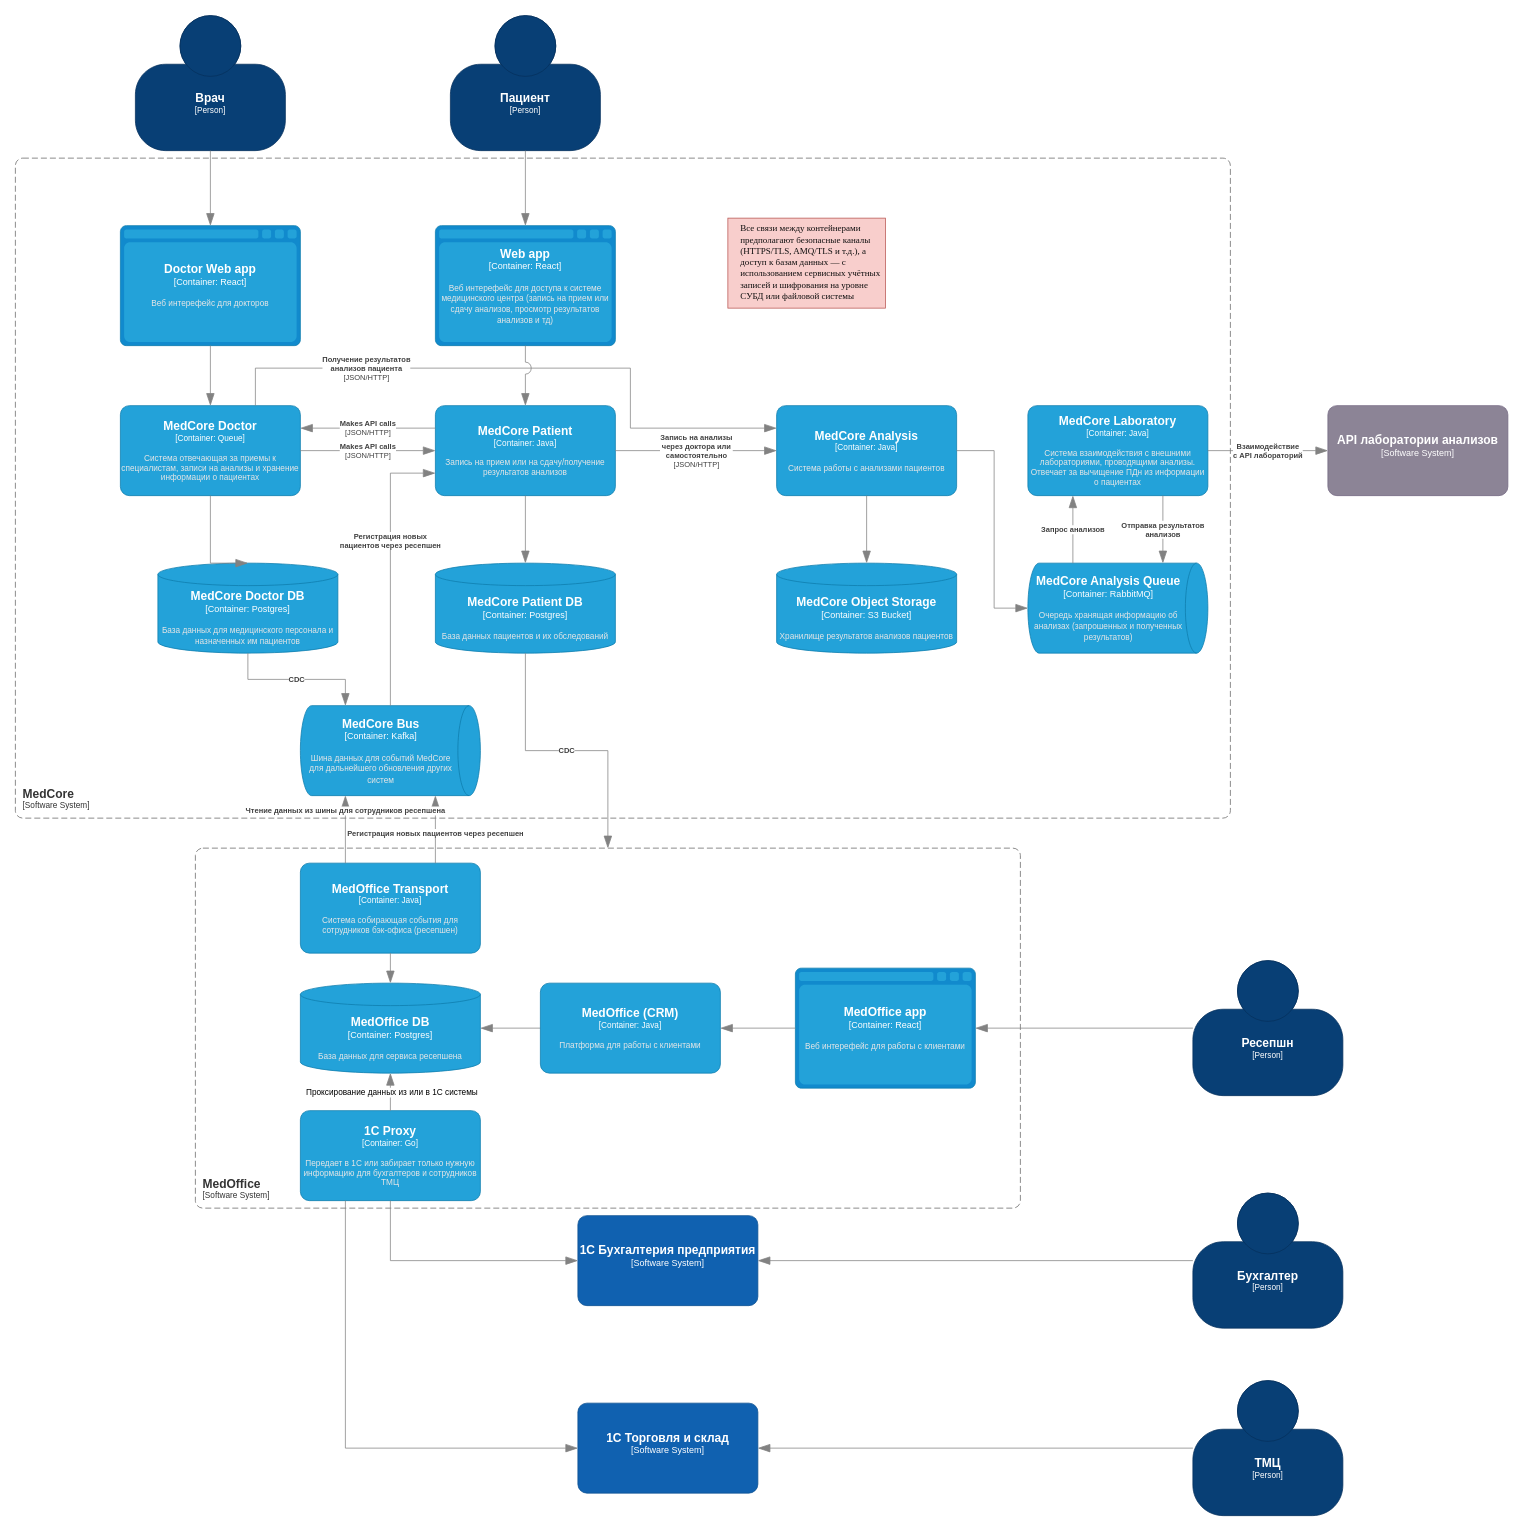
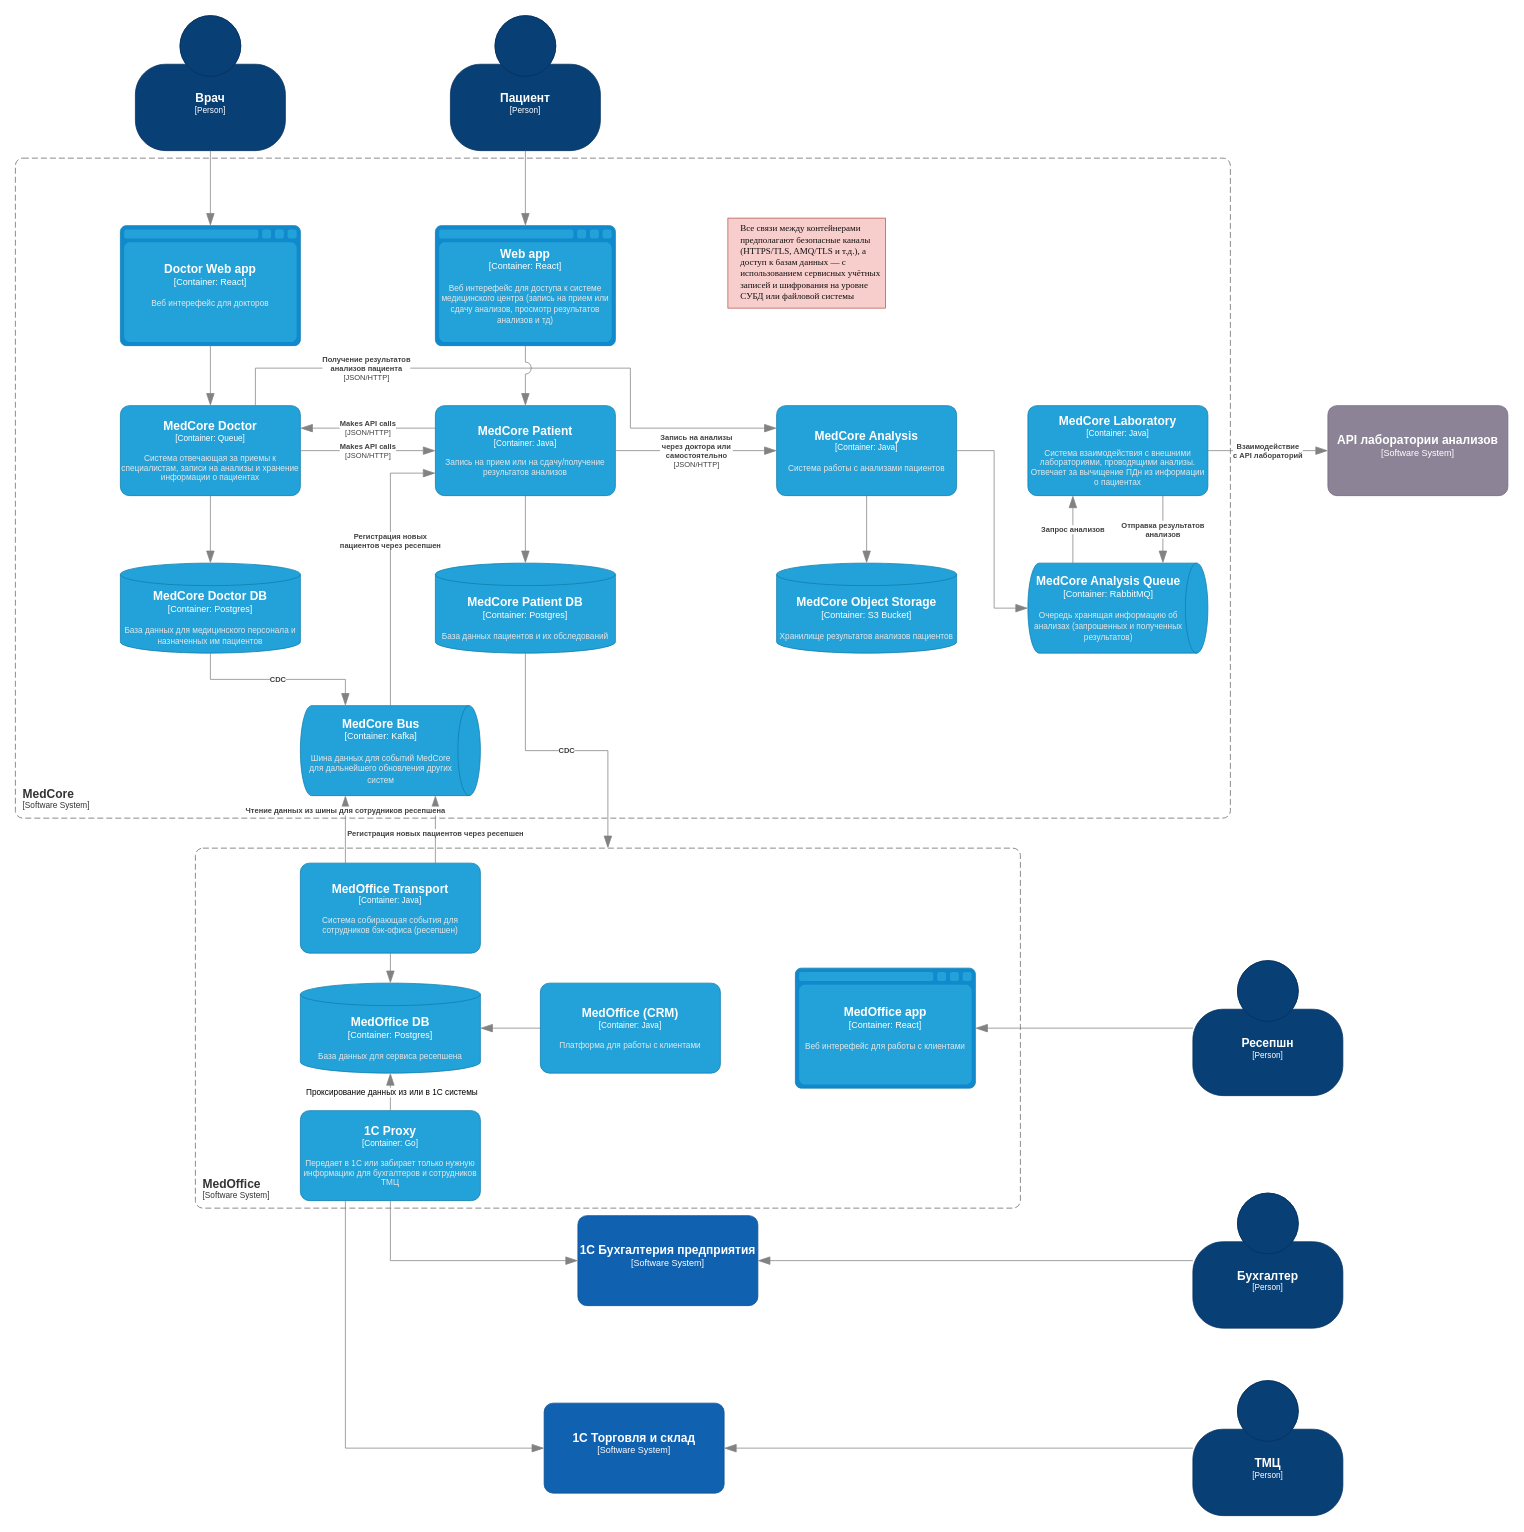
- <mxCell id="37" value="&lt;font style=&quot;font-size: 16px&quot;&gt;&lt;b&gt;MedCore Doctor DB&lt;/b&gt;&lt;/font&gt;&lt;div&gt;[Container:&amp;nbsp;Postgres]&lt;/div&gt;&lt;br&gt;&lt;div&gt;&lt;font style=&quot;font-size: 11px&quot;&gt;&lt;font color=&quot;#E6E6E6&quot;&gt;База данных для медицинского персонала и назначенных им пациентов&lt;/font&gt;&lt;/div&gt;" style="shape=cylinder3;size=15;whiteSpace=wrap;html=1;boundedLbl=1;rounded=0;labelBackgroundColor=none;fillColor=#23A2D9;fontSize=12;fontColor=#ffffff;align=center;strokeColor=#0E7DAD;metaEdit=1;points=[[0.5,0,0],[1,0.25,0],[1,0.5,0],[1,0.75,0],[0.5,1,0],[0,0.75,0],[0,0.5,0],[0,0.25,0]];resizable=0;" vertex="1" parent="1"><mxGeometry x="210" y="750" width="240" height="120" as="geometry" /></mxCell>
+ <mxCell id="37" value="&lt;font style=&quot;font-size: 16px&quot;&gt;&lt;b&gt;MedCore Doctor DB&lt;/b&gt;&lt;/font&gt;&lt;div&gt;[Container:&amp;nbsp;Postgres]&lt;/div&gt;&lt;br&gt;&lt;div&gt;&lt;font style=&quot;font-size: 11px&quot;&gt;&lt;font color=&quot;#E6E6E6&quot;&gt;База данных для медицинского персонала и назначенных им пациентов&lt;/font&gt;&lt;/div&gt;" style="shape=cylinder3;size=15;whiteSpace=wrap;html=1;boundedLbl=1;rounded=0;labelBackgroundColor=none;fillColor=#23A2D9;fontSize=12;fontColor=#ffffff;align=center;strokeColor=#0E7DAD;metaEdit=1;points=[[0.5,0,0],[1,0.25,0],[1,0.5,0],[1,0.75,0],[0.5,1,0],[0,0.75,0],[0,0.5,0],[0,0.25,0]];resizable=0;" vertex="1" parent="1"><mxGeometry x="160" y="750" width="240" height="120" as="geometry" /></mxCell>
- <mxCell id="57" value="&lt;div style=&quot;text-align: left&quot;&gt;&lt;div style=&quot;text-align: center&quot;&gt;&lt;b&gt;&lt;/b&gt;&lt;/div&gt;" style="endArrow=blockThin;html=1;fontSize=10;fontColor=#404040;strokeWidth=1;endFill=1;strokeColor=#828282;elbow=vertical;metaEdit=1;endSize=14;startSize=14;jumpStyle=arc;jumpSize=16;rounded=0;edgeStyle=orthogonalEdgeStyle;exitX=0;exitY=0.5;exitDx=0;exitDy=0;exitPerimeter=0;entryX=1;entryY=0.5;entryDx=0;entryDy=0;entryPerimeter=0;" edge="1" parent="1" source="55" target="56"><mxGeometry x="0.001" width="240" relative="1" as="geometry"><mxPoint x="800" y="1490" as="sourcePoint" /><mxPoint x="1030" y="1380" as="targetPoint" /><mxPoint as="offset" /><Array as="points" /></mxGeometry></mxCell>
- <mxCell id="29" value="&lt;font style=&quot;font-size: 16px&quot;&gt;&lt;b&gt;1С Торговля и склад&lt;/b&gt;&lt;/font&gt;&lt;div&gt;[Software System]&lt;/div&gt;&lt;br&gt;&lt;div&gt;&lt;font style=&quot;font-size: 11px&quot;&gt;&lt;font color=&quot;#cccccc&quot;&gt;&lt;/font&gt;&lt;/div&gt;" style="rounded=1;whiteSpace=wrap;html=1;labelBackgroundColor=none;fillColor=#1061B0;fontColor=#ffffff;align=center;arcSize=10;strokeColor=#0D5091;metaEdit=1;resizable=0;points=[[0.25,0,0],[0.5,0,0],[0.75,0,0],[1,0.25,0],[1,0.5,0],[1,0.75,0],[0.75,1,0],[0.5,1,0],[0.25,1,0],[0,0.75,0],[0,0.5,0],[0,0.25,0]];" vertex="1" parent="1"><mxGeometry x="770" y="1870" width="240" height="120" as="geometry" /></mxCell>
+ <mxCell id="29" value="&lt;font style=&quot;font-size: 16px&quot;&gt;&lt;b&gt;1С Торговля и склад&lt;/b&gt;&lt;/font&gt;&lt;div&gt;[Software System]&lt;/div&gt;&lt;br&gt;&lt;div&gt;&lt;font style=&quot;font-size: 11px&quot;&gt;&lt;font color=&quot;#cccccc&quot;&gt;&lt;/font&gt;&lt;/div&gt;" style="rounded=1;whiteSpace=wrap;html=1;labelBackgroundColor=none;fillColor=#1061B0;fontColor=#ffffff;align=center;arcSize=10;strokeColor=#0D5091;metaEdit=1;resizable=0;points=[[0.25,0,0],[0.5,0,0],[0.75,0,0],[1,0.25,0],[1,0.5,0],[1,0.75,0],[0.75,1,0],[0.5,1,0],[0.25,1,0],[0,0.75,0],[0,0.5,0],[0,0.25,0]];" vertex="1" parent="1"><mxGeometry x="725" y="1870" width="240" height="120" as="geometry" /></mxCell>
